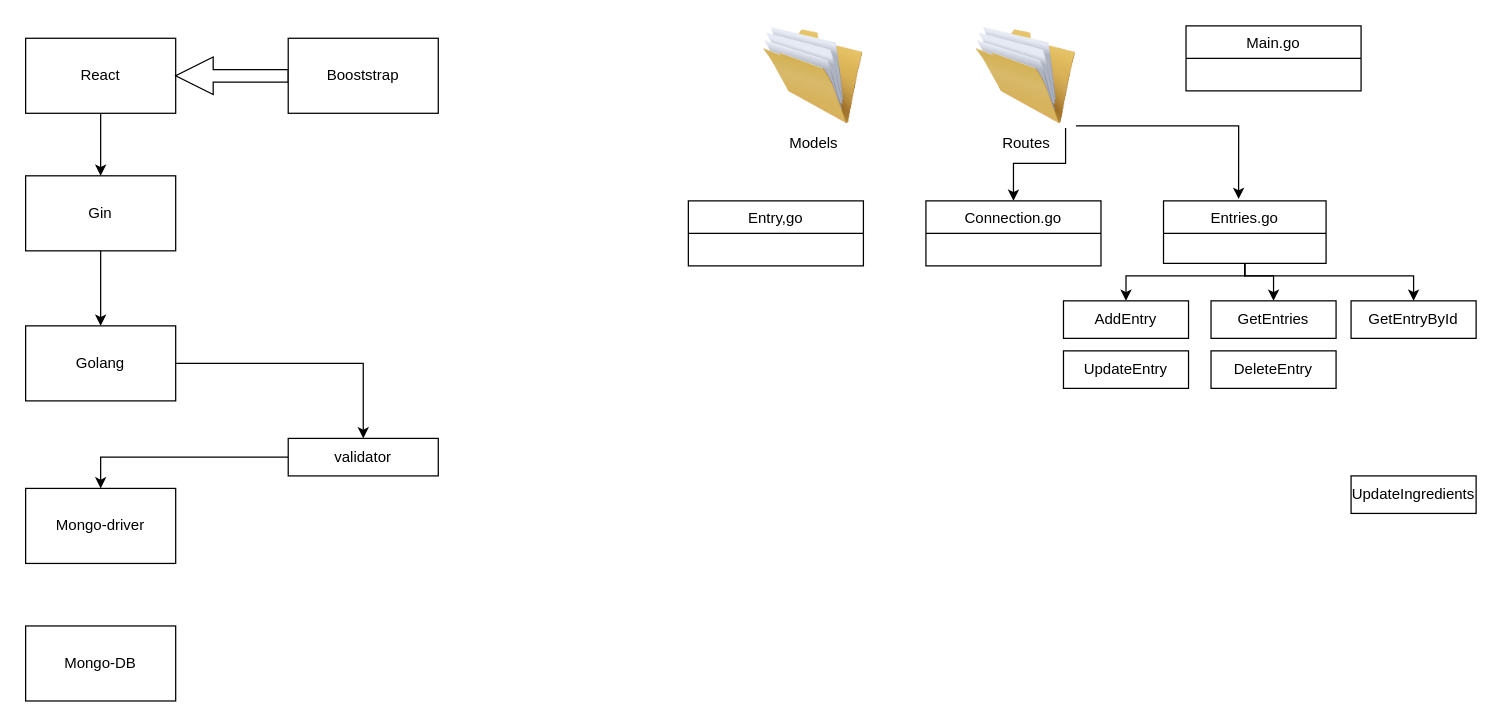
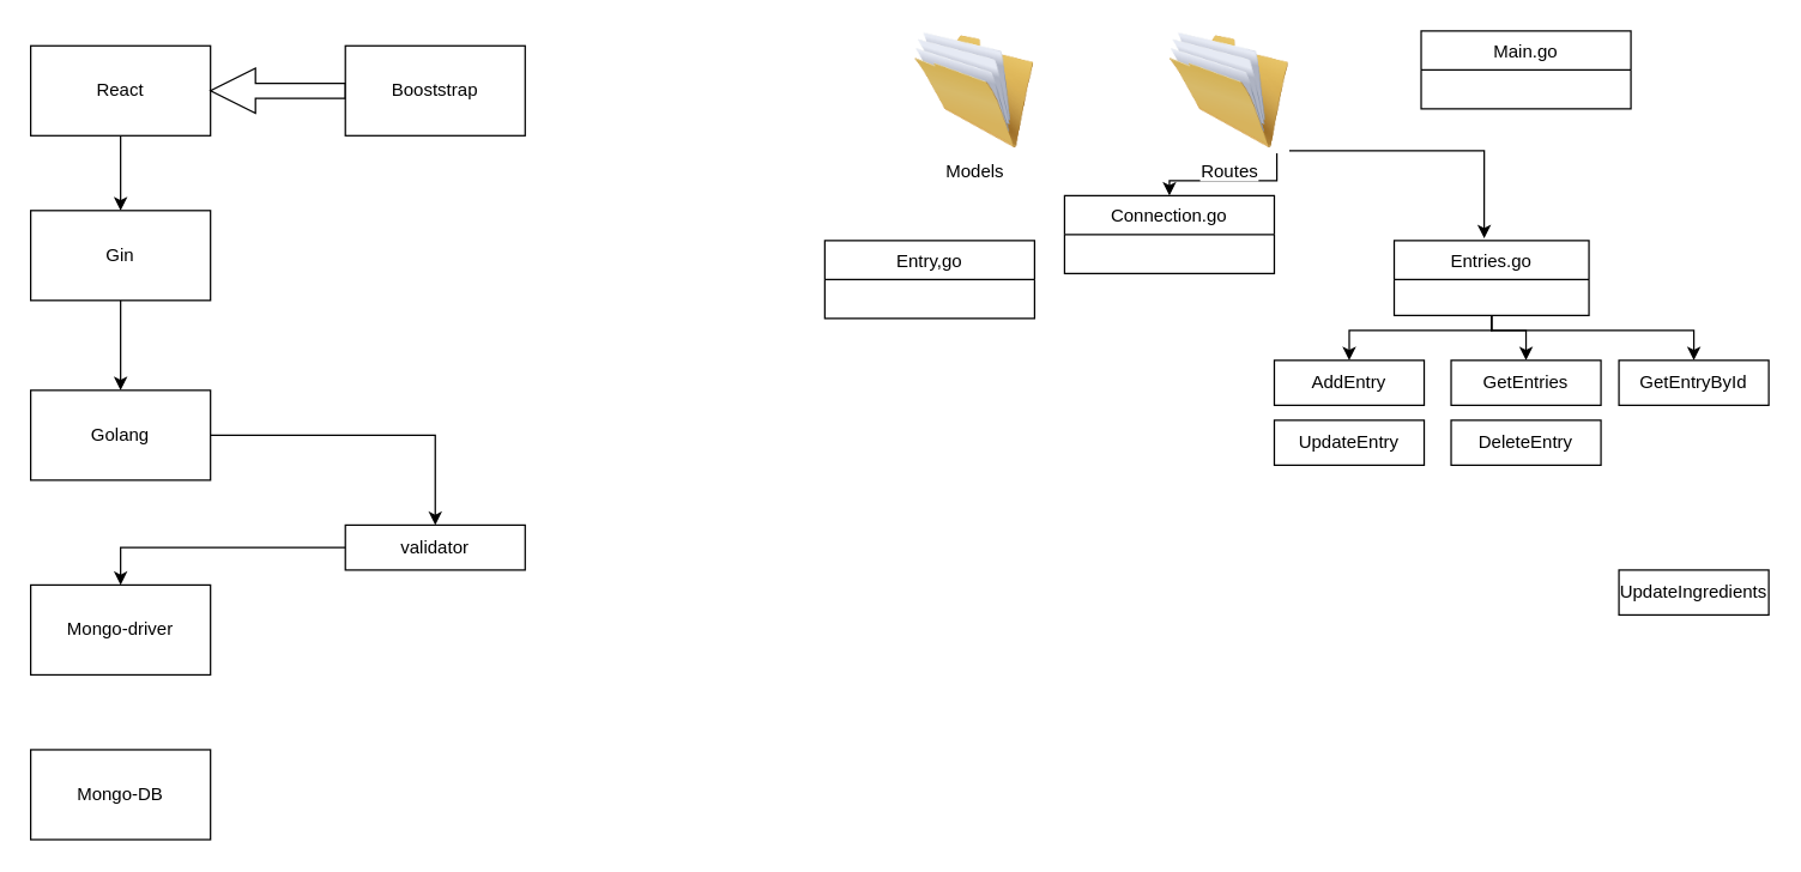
- <mxCell id="24" value="Connection.go" style="swimlane;fontStyle=0;childLayout=stackLayout;horizontal=1;startSize=26;fillColor=none;horizontalStack=0;resizeParent=1;resizeParentMax=0;resizeLast=0;collapsible=1;marginBottom=0;" parent="1" vertex="1"><mxGeometry x="740" y="160" width="140" height="52" as="geometry" /></mxCell>
+ <mxCell id="24" value="Connection.go" style="swimlane;fontStyle=0;childLayout=stackLayout;horizontal=1;startSize=26;fillColor=none;horizontalStack=0;resizeParent=1;resizeParentMax=0;resizeLast=0;collapsible=1;marginBottom=0;" parent="1" vertex="1"><mxGeometry x="710" y="130" width="140" height="52" as="geometry" /></mxCell>
